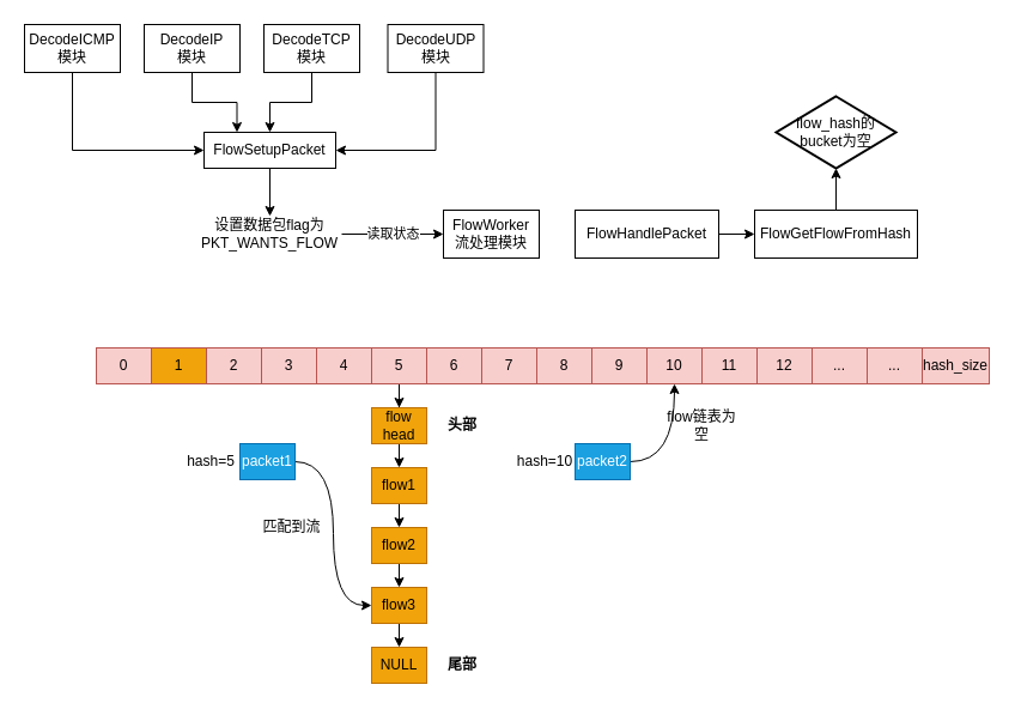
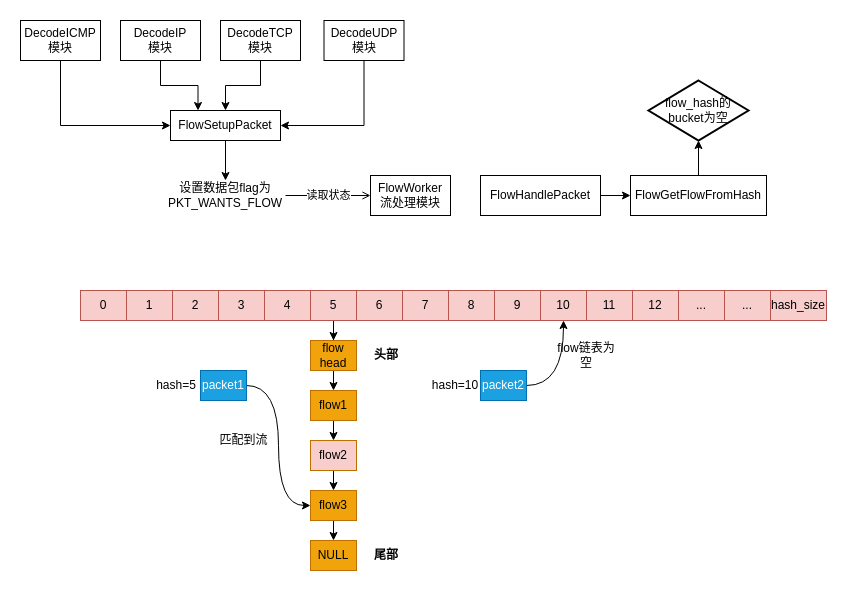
- <mxCell id="12" value="读取状态" style="edgeStyle=orthogonalEdgeStyle;rounded=0;orthogonalLoop=1;jettySize=auto;html=1;exitX=1;exitY=0.5;exitDx=0;exitDy=0;entryX=0;entryY=0.5;entryDx=0;entryDy=0;" parent="1" source="13" target="14" edge="1"><mxGeometry relative="1" as="geometry" /></mxCell>
+ <mxCell id="12" value="读取状态" style="edgeStyle=orthogonalEdgeStyle;rounded=0;orthogonalLoop=1;jettySize=auto;html=1;exitX=1;exitY=0.5;exitDx=0;exitDy=0;entryX=0;entryY=0.5;entryDx=0;entryDy=0;endArrow=open;" parent="1" source="13" target="14" edge="1"><mxGeometry relative="1" as="geometry" /></mxCell>
- <mxCell id="21" value="1" style="rounded=0;whiteSpace=wrap;html=1;fillColor=#f0a30a;strokeColor=#b85450;" vertex="1" parent="1"><mxGeometry x="126" y="290" width="46" height="30" as="geometry" /></mxCell>
+ <mxCell id="21" value="1" style="rounded=0;whiteSpace=wrap;html=1;fillColor=#f8cecc;strokeColor=#b85450;" vertex="1" parent="1"><mxGeometry x="126" y="290" width="46" height="30" as="geometry" /></mxCell>
- <mxCell id="45" value="flow2" style="rounded=0;whiteSpace=wrap;html=1;fillColor=#f0a30a;strokeColor=#BD7000;fontColor=#000000;" vertex="1" parent="1"><mxGeometry x="310" y="440" width="46" height="30" as="geometry" /></mxCell>
+ <mxCell id="45" value="flow2" style="rounded=0;whiteSpace=wrap;html=1;fillColor=#f8cecc;strokeColor=#BD7000;fontColor=#000000;" vertex="1" parent="1"><mxGeometry x="310" y="440" width="46" height="30" as="geometry" /></mxCell>
